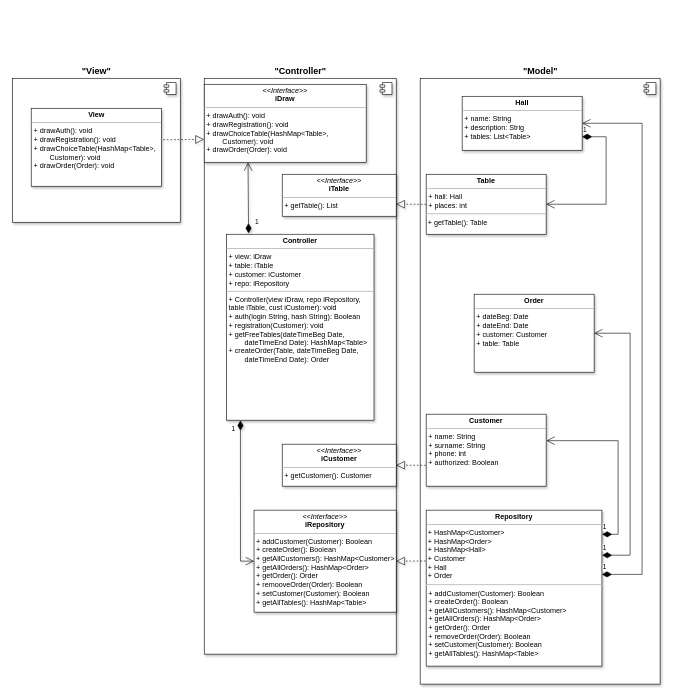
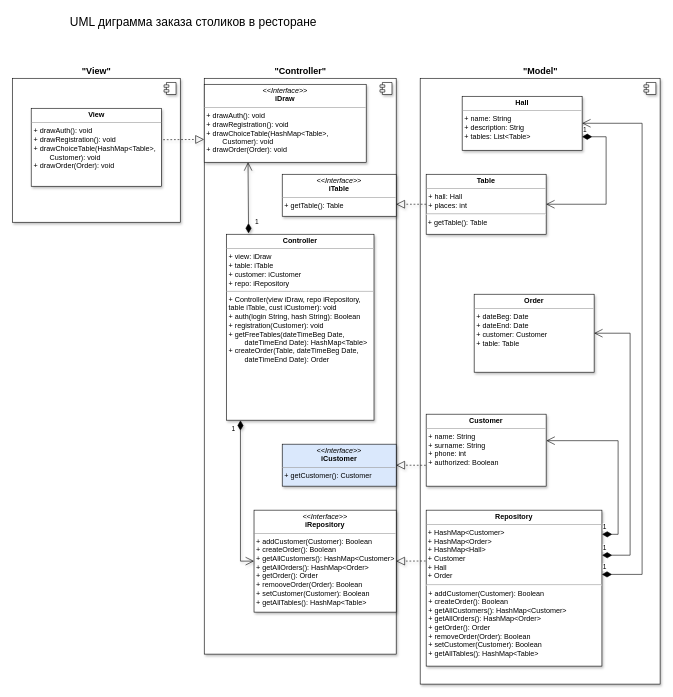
+ <mxCell id="17" value="&lt;font style=&quot;font-size: 20px;&quot;&gt;UML диграмма заказа столиков в ресторане&lt;br&gt;&lt;/font&gt;" style="text;html=1;strokeColor=none;fillColor=none;align=center;verticalAlign=middle;whiteSpace=wrap;rounded=0;shadow=1;" parent="1" vertex="1"><mxGeometry x="64" y="20" width="516" height="30" as="geometry" /></mxCell>
- <mxCell id="20" value="&lt;p style=&quot;margin:0px;margin-top:4px;text-align:center;&quot;&gt;&lt;i&gt;&amp;lt;&amp;lt;Interface&amp;gt;&amp;gt;&lt;/i&gt;&lt;br&gt;&lt;b&gt;iTable&lt;/b&gt;&lt;/p&gt;&lt;hr size=&quot;1&quot;&gt;&lt;p style=&quot;margin:0px;margin-left:4px;&quot;&gt;&lt;span style=&quot;background-color: initial;&quot;&gt;+ getTable(): List&lt;/span&gt;&lt;/p&gt;" style="verticalAlign=top;align=left;overflow=fill;fontSize=12;fontFamily=Helvetica;html=1;shadow=1;" parent="1" vertex="1"><mxGeometry x="470" y="290" width="190" height="70" as="geometry" /></mxCell>
+ <mxCell id="20" value="&lt;p style=&quot;margin:0px;margin-top:4px;text-align:center;&quot;&gt;&lt;i&gt;&amp;lt;&amp;lt;Interface&amp;gt;&amp;gt;&lt;/i&gt;&lt;br&gt;&lt;b&gt;iTable&lt;/b&gt;&lt;/p&gt;&lt;hr size=&quot;1&quot;&gt;&lt;p style=&quot;margin:0px;margin-left:4px;&quot;&gt;&lt;span style=&quot;background-color: initial;&quot;&gt;+ getTable(): Table&lt;/span&gt;&lt;/p&gt;" style="verticalAlign=top;align=left;overflow=fill;fontSize=12;fontFamily=Helvetica;html=1;shadow=1;" parent="1" vertex="1"><mxGeometry x="470" y="290" width="190" height="70" as="geometry" /></mxCell>
- <mxCell id="21" value="&lt;p style=&quot;margin:0px;margin-top:4px;text-align:center;&quot;&gt;&lt;i&gt;&amp;lt;&amp;lt;Interface&amp;gt;&amp;gt;&lt;/i&gt;&lt;br&gt;&lt;b&gt;iCustomer&lt;/b&gt;&lt;/p&gt;&lt;hr size=&quot;1&quot;&gt;&lt;p style=&quot;margin:0px;margin-left:4px;&quot;&gt;&lt;span style=&quot;background-color: initial;&quot;&gt;+ getCustomer(): Customer&lt;/span&gt;&lt;/p&gt;" style="verticalAlign=top;align=left;overflow=fill;fontSize=12;fontFamily=Helvetica;html=1;shadow=1;" parent="1" vertex="1"><mxGeometry x="470" y="740" width="190" height="70" as="geometry" /></mxCell>
+ <mxCell id="21" value="&lt;p style=&quot;margin:0px;margin-top:4px;text-align:center;&quot;&gt;&lt;i&gt;&amp;lt;&amp;lt;Interface&amp;gt;&amp;gt;&lt;/i&gt;&lt;br&gt;&lt;b&gt;iCustomer&lt;/b&gt;&lt;/p&gt;&lt;hr size=&quot;1&quot;&gt;&lt;p style=&quot;margin:0px;margin-left:4px;&quot;&gt;&lt;span style=&quot;background-color: initial;&quot;&gt;+ getCustomer(): Customer&lt;/span&gt;&lt;/p&gt;" style="verticalAlign=top;align=left;overflow=fill;fontSize=12;fontFamily=Helvetica;html=1;shadow=1;fillColor=#dae8fc;" parent="1" vertex="1"><mxGeometry x="470" y="740" width="190" height="70" as="geometry" /></mxCell>
